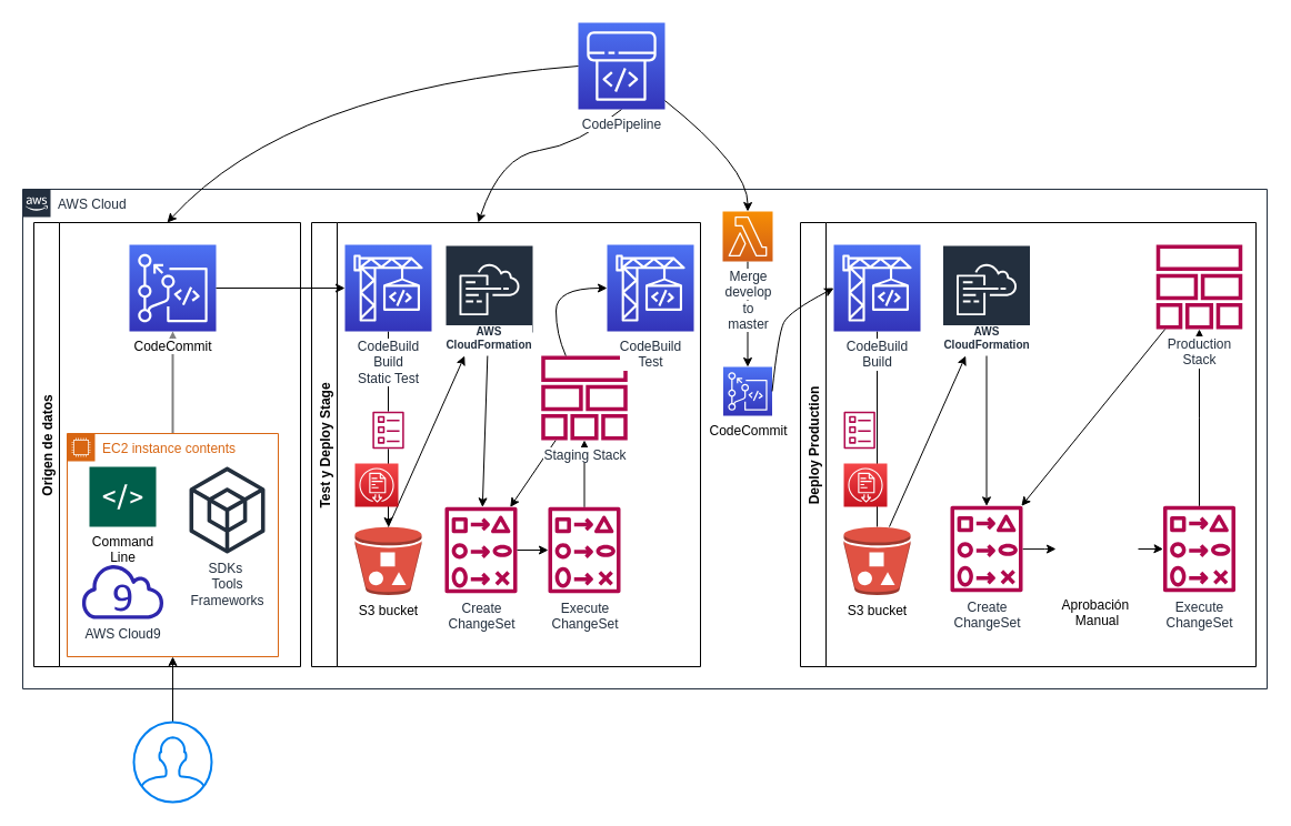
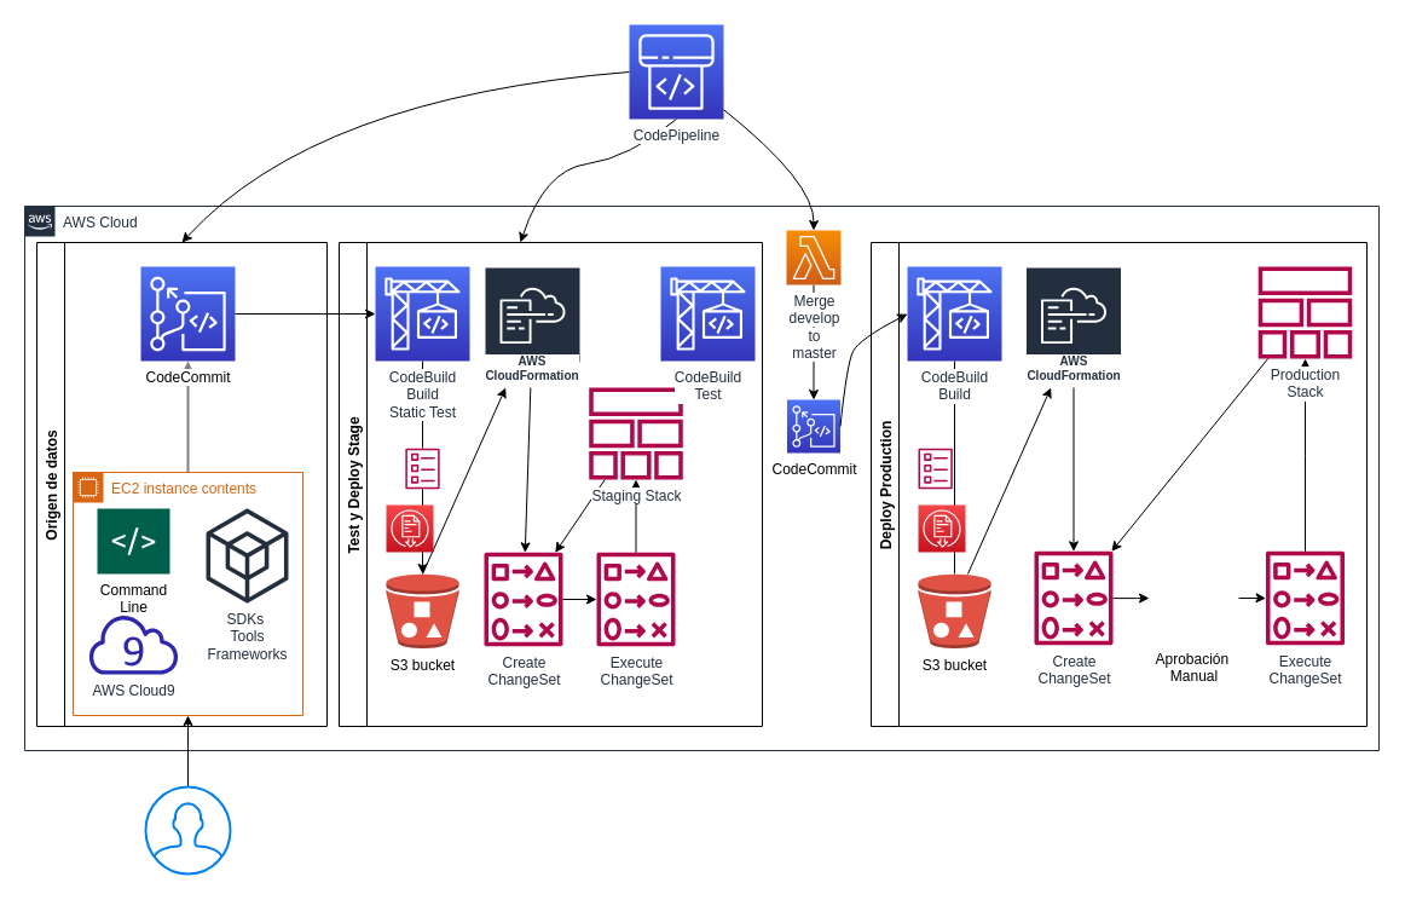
- <mxCell id="25" value="" style="curved=1;endArrow=classic;html=1;rounded=0;fontColor=default;entryX=0;entryY=0.5;entryDx=0;entryDy=0;entryPerimeter=0;" parent="12" source="20" target="23" edge="1"><mxGeometry width="50" height="50" relative="1" as="geometry"><mxPoint x="110" y="140" as="sourcePoint" /><mxPoint x="160" y="90" as="targetPoint" /><Array as="points"><mxPoint x="220" y="100" /><mxPoint x="220" y="59" /></Array></mxGeometry></mxCell>
